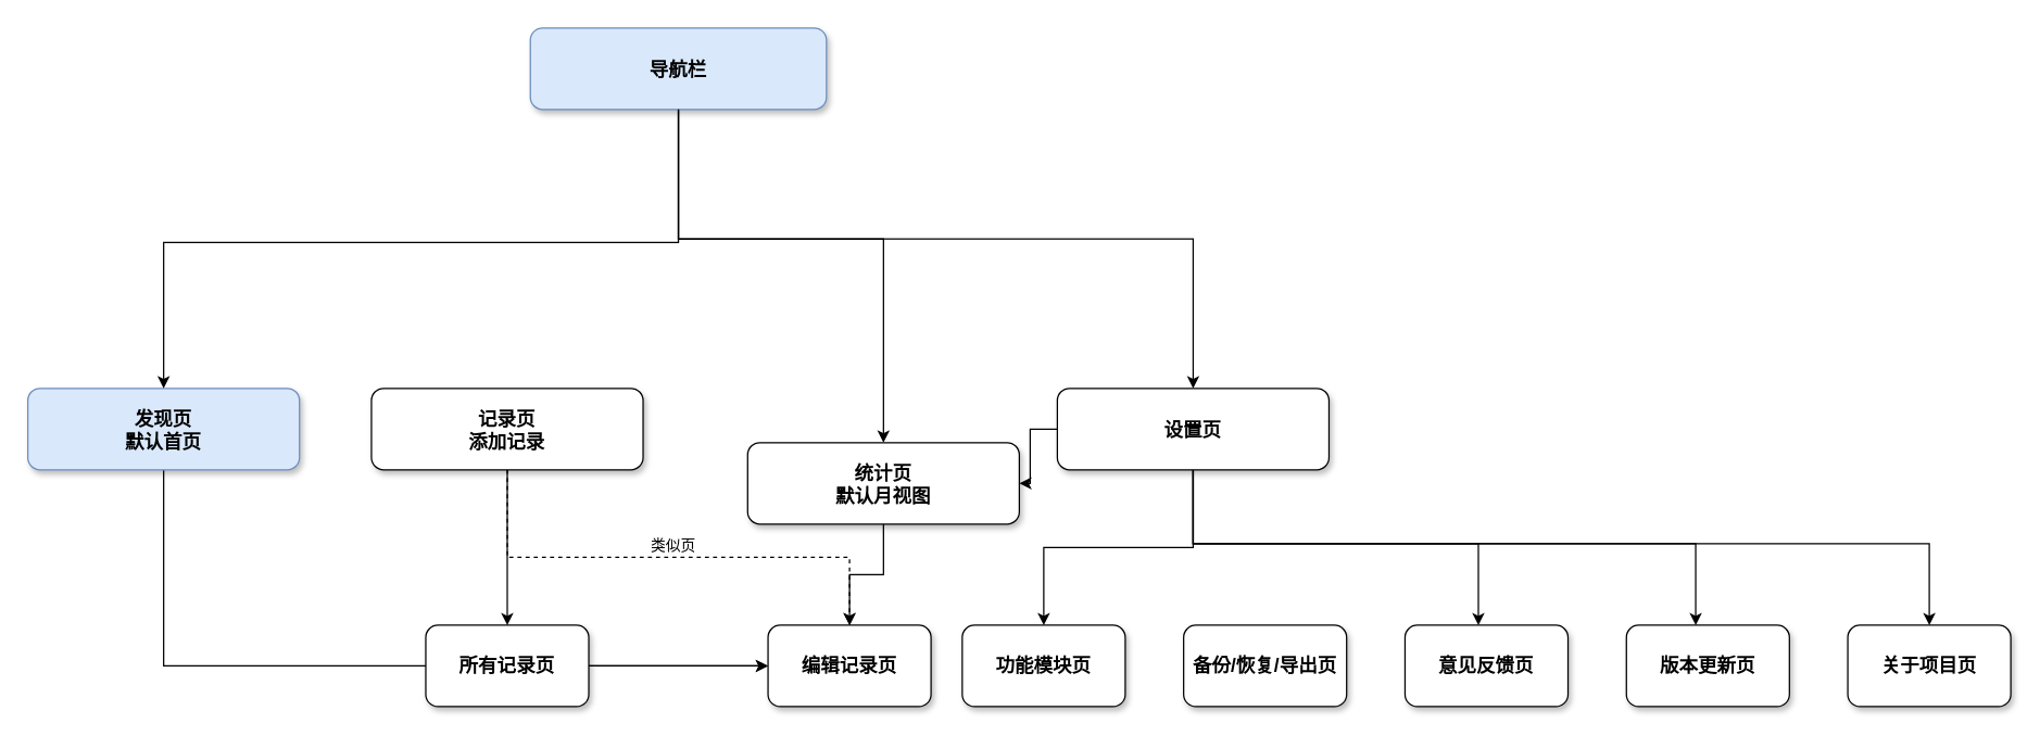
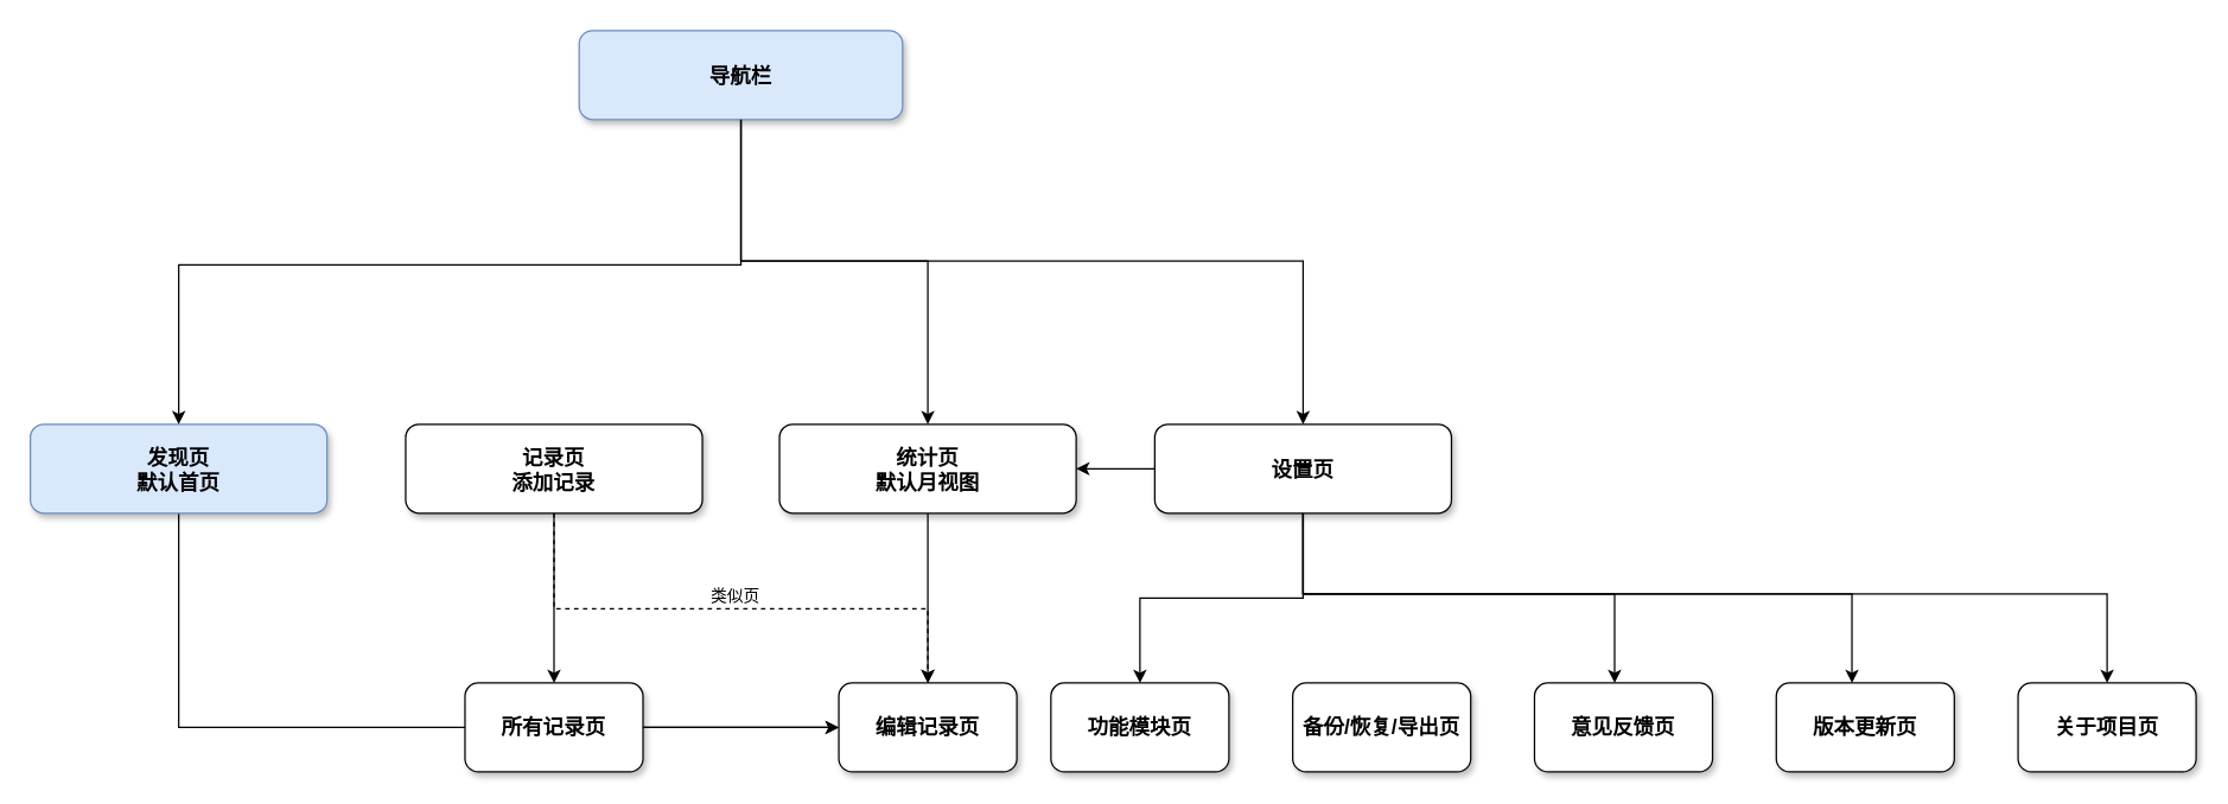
- <mxCell id="12" value="统计页&#10;默认月视图" style="rounded=1;shadow=1;fontStyle=1;fontSize=14;flipH=1;flipV=1;" parent="1" vertex="1"><mxGeometry x="550" y="325.5" width="200" height="60" as="geometry" /></mxCell>
+ <mxCell id="12" value="统计页&#10;默认月视图" style="rounded=1;shadow=1;fontStyle=1;fontSize=14;flipH=1;flipV=1;" parent="1" vertex="1"><mxGeometry x="525" y="285.5" width="200" height="60" as="geometry" /></mxCell>
